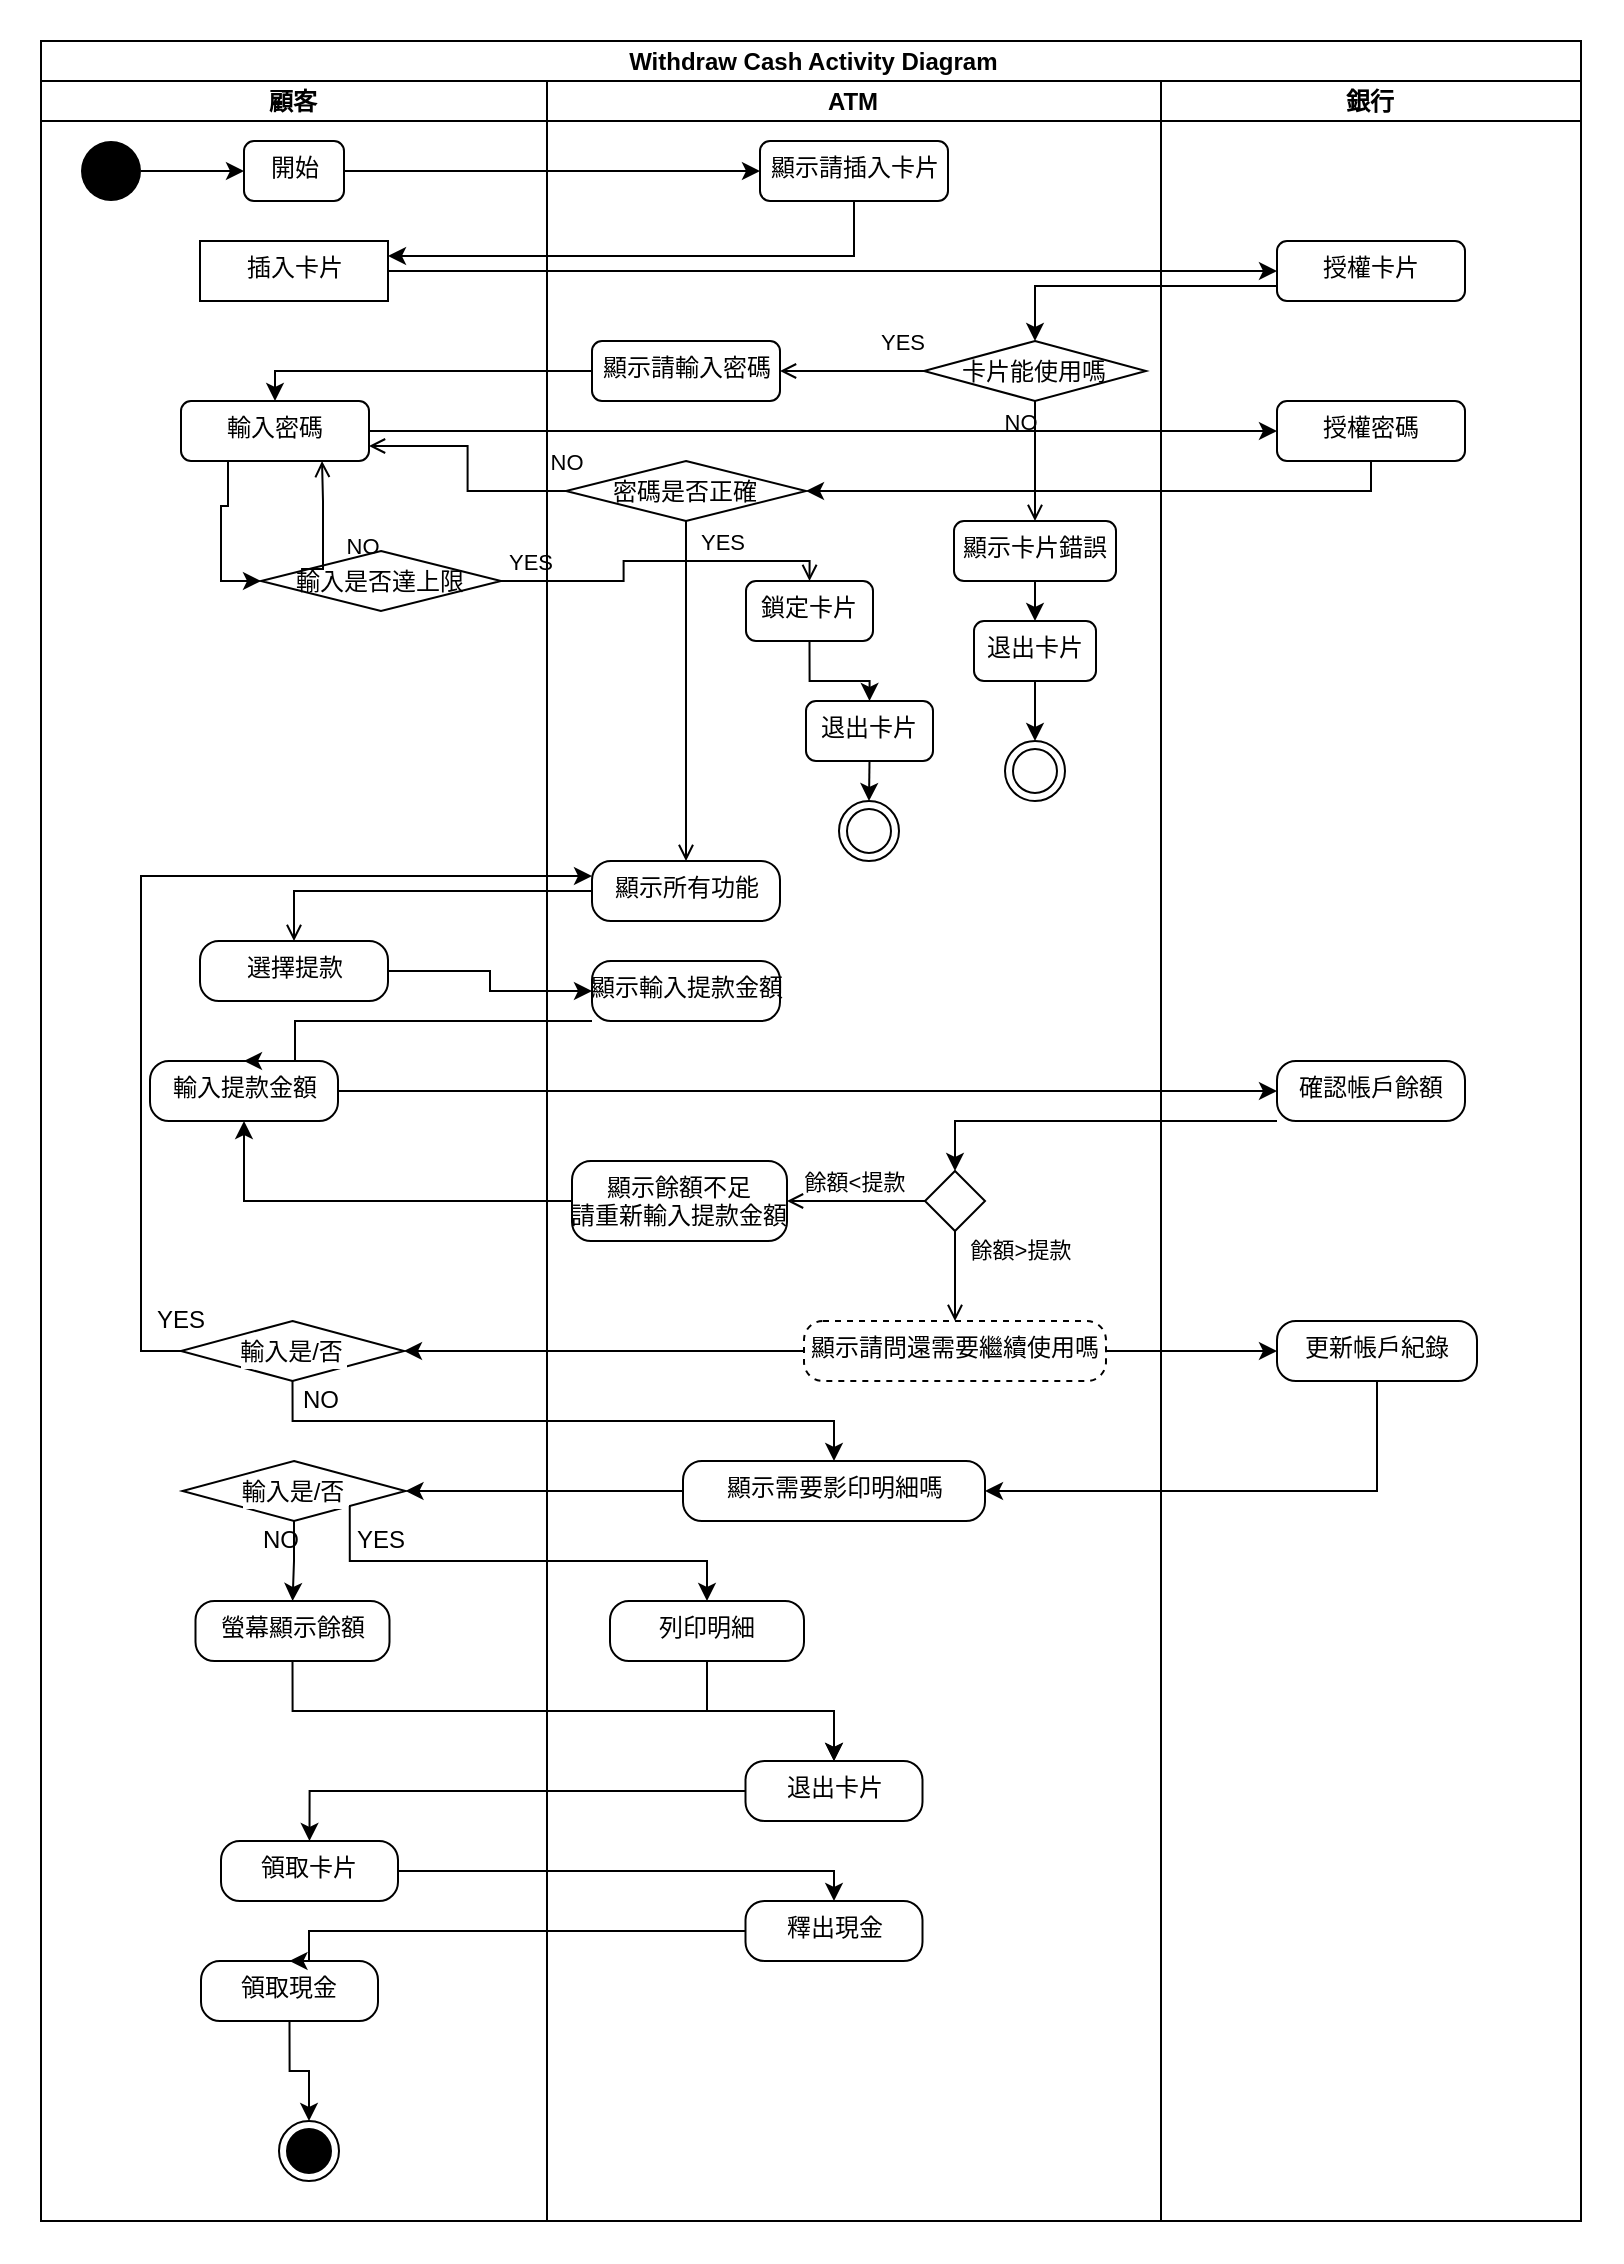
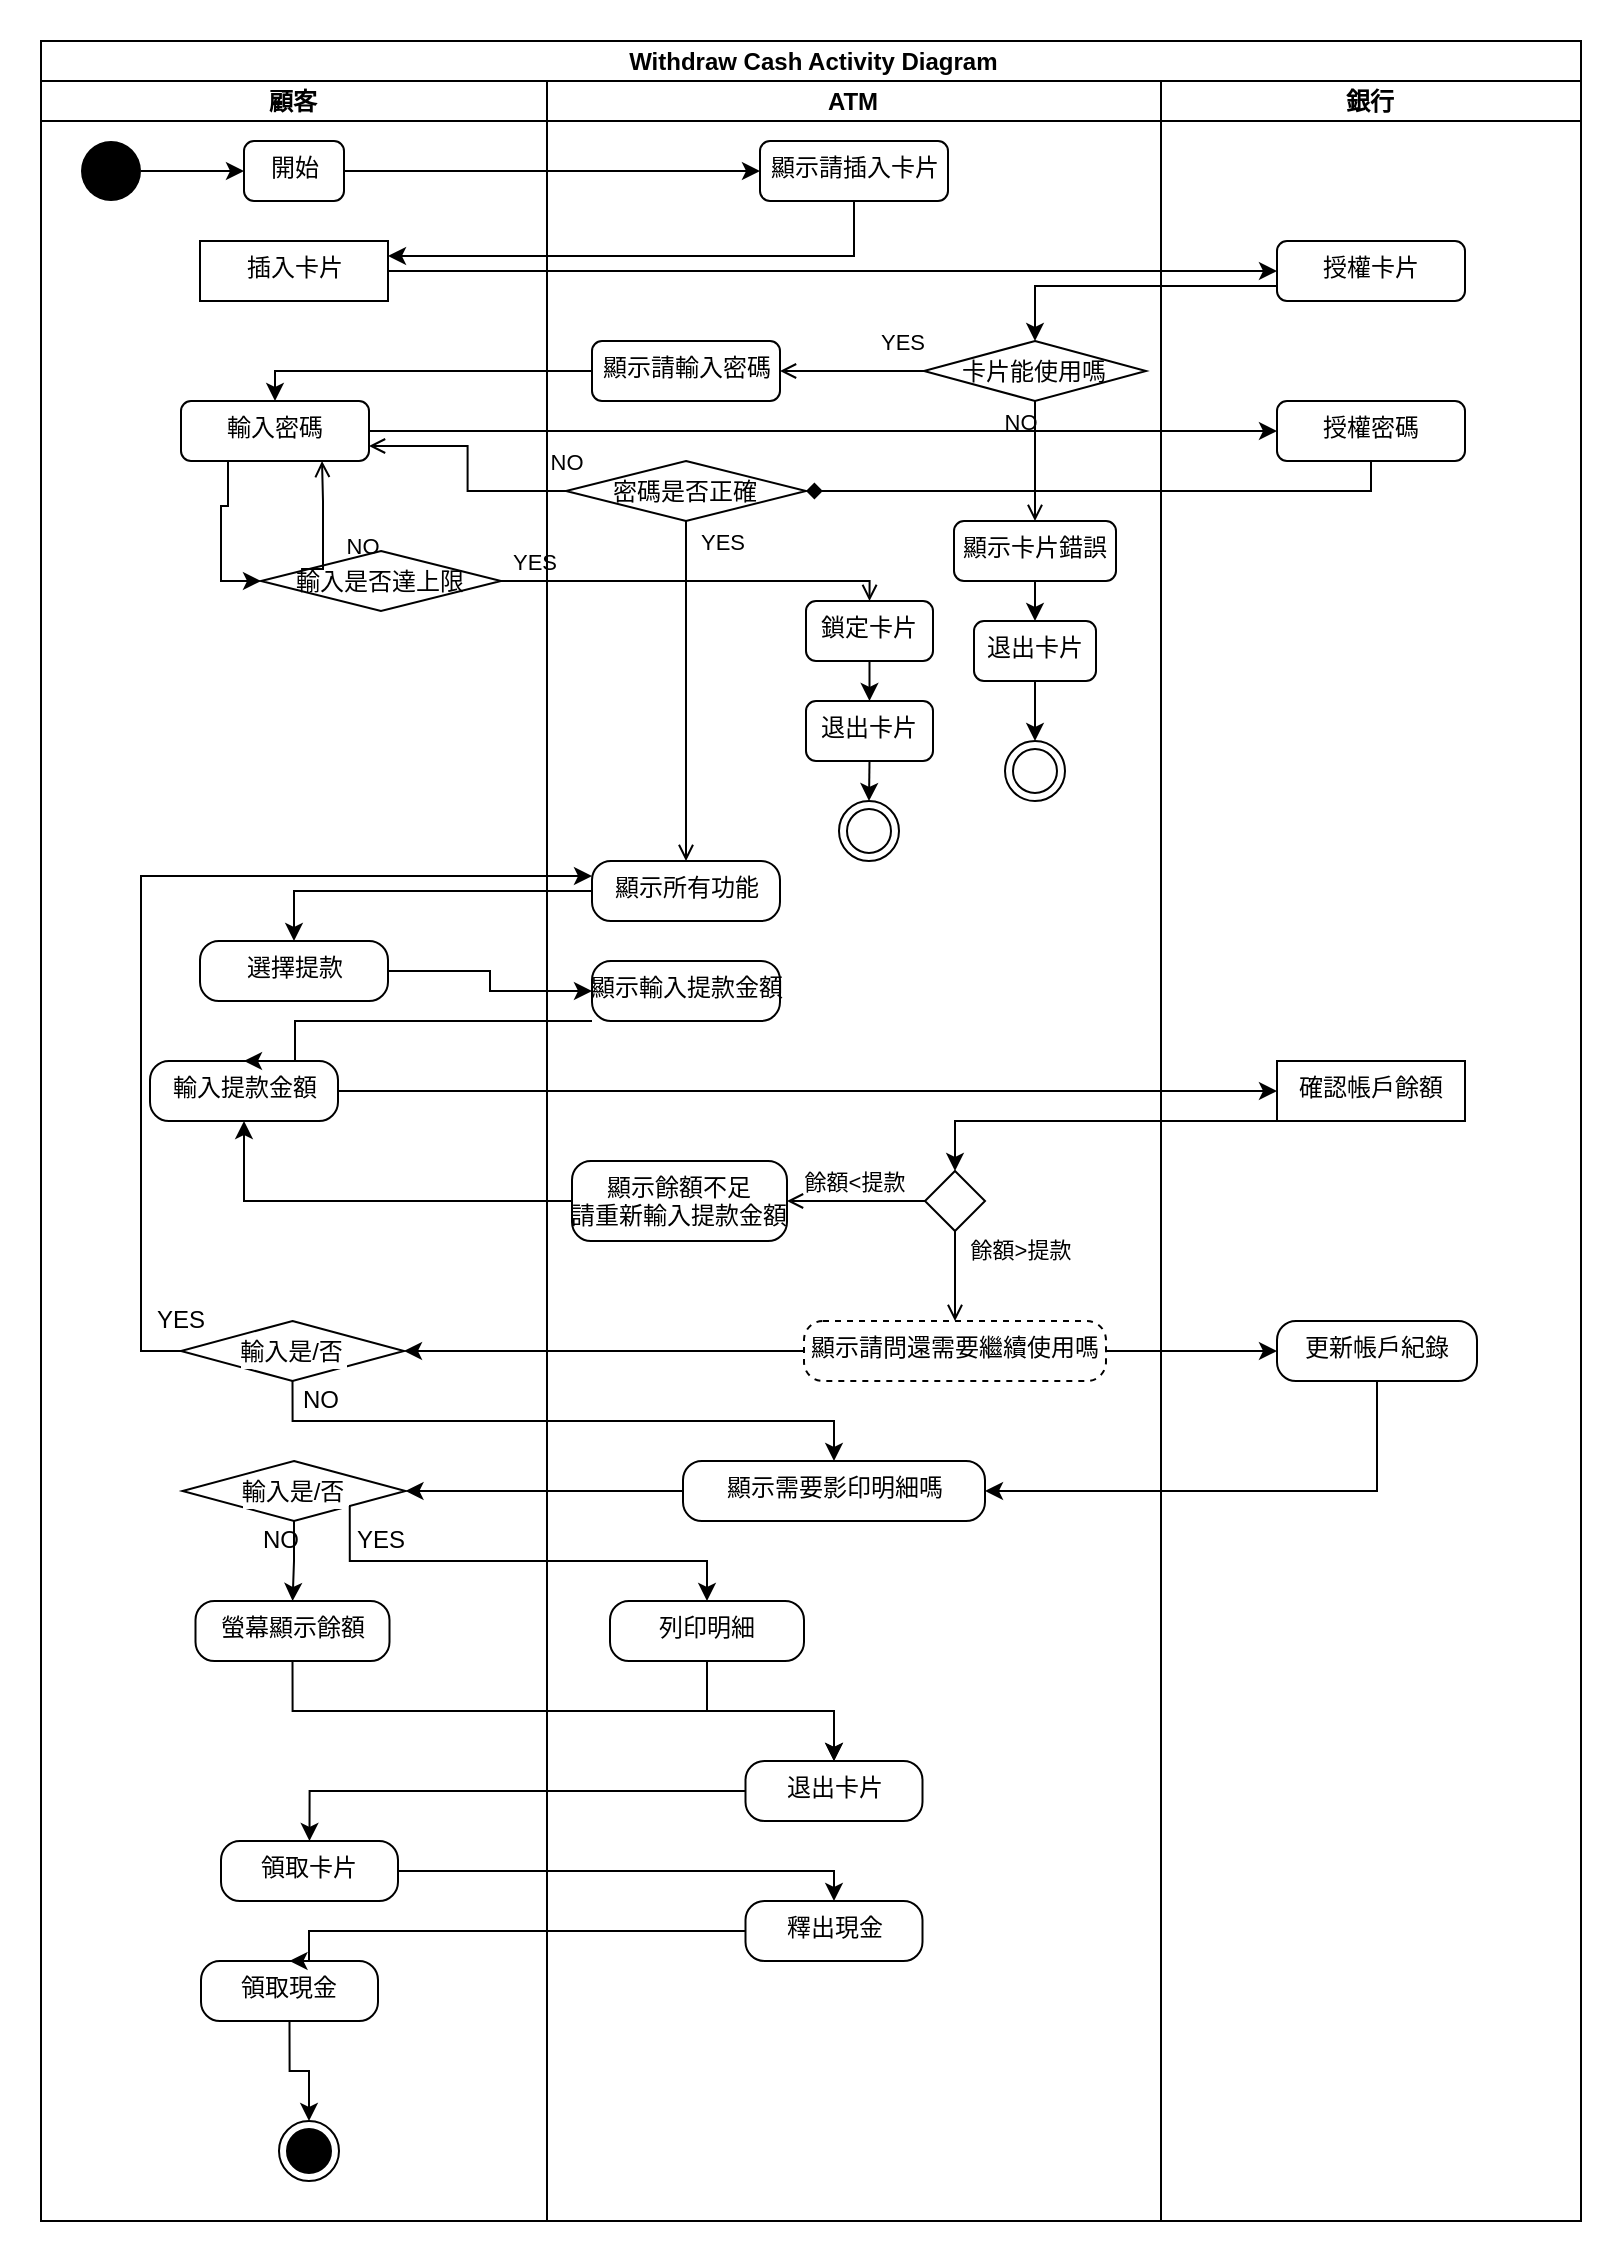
- <mxCell id="65" style="edgeStyle=orthogonalEdgeStyle;rounded=0;orthogonalLoop=1;jettySize=auto;html=1;exitX=0.5;exitY=1;exitDx=0;exitDy=0;entryX=1;entryY=0.5;entryDx=0;entryDy=0;labelBackgroundColor=default;fontColor=default;strokeColor=default;fillColor=default;" edge="1" parent="2" source="55" target="31"><mxGeometry relative="1" as="geometry"><Array as="points"><mxPoint x="665" y="225" /></Array></mxGeometry></mxCell>
+ <mxCell id="65" style="edgeStyle=orthogonalEdgeStyle;rounded=0;orthogonalLoop=1;jettySize=auto;html=1;exitX=0.5;exitY=1;exitDx=0;exitDy=0;entryX=1;entryY=0.5;entryDx=0;entryDy=0;labelBackgroundColor=default;fontColor=default;strokeColor=default;fillColor=default;endArrow=diamond;" edge="1" parent="2" source="55" target="31"><mxGeometry relative="1" as="geometry"><Array as="points"><mxPoint x="665" y="225" /></Array></mxGeometry></mxCell>
- <mxCell id="36" value="鎖定卡片" style="html=1;align=center;verticalAlign=top;rounded=1;absoluteArcSize=1;arcSize=10;dashed=0;fontColor=default;strokeColor=default;fillColor=default;labelBackgroundColor=default;" vertex="1" parent="23"><mxGeometry x="99.5" y="250" width="63.5" height="30" as="geometry" /></mxCell>
+ <mxCell id="36" value="鎖定卡片" style="html=1;align=center;verticalAlign=top;rounded=1;absoluteArcSize=1;arcSize=10;dashed=0;fontColor=default;strokeColor=default;fillColor=default;labelBackgroundColor=default;" vertex="1" parent="23"><mxGeometry x="129.5" y="260" width="63.5" height="30" as="geometry" /></mxCell>
- <mxCell id="67" style="edgeStyle=orthogonalEdgeStyle;rounded=0;orthogonalLoop=1;jettySize=auto;html=1;exitX=0;exitY=0.5;exitDx=0;exitDy=0;entryX=0.5;entryY=0;entryDx=0;entryDy=0;labelBackgroundColor=default;fontColor=default;strokeColor=default;fillColor=default;endArrow=open;" edge="1" parent="2" source="34" target="12"><mxGeometry relative="1" as="geometry" /></mxCell>
+ <mxCell id="67" style="edgeStyle=orthogonalEdgeStyle;rounded=0;orthogonalLoop=1;jettySize=auto;html=1;exitX=0;exitY=0.5;exitDx=0;exitDy=0;entryX=0.5;entryY=0;entryDx=0;entryDy=0;labelBackgroundColor=default;fontColor=default;strokeColor=default;fillColor=default;" edge="1" parent="2" source="34" target="12"><mxGeometry relative="1" as="geometry" /></mxCell>
- <mxCell id="56" value="確認帳戶餘額" style="html=1;align=center;verticalAlign=top;rounded=1;absoluteArcSize=1;arcSize=19;dashed=0;fontColor=default;strokeColor=default;fillColor=default;" vertex="1" parent="53"><mxGeometry x="58" y="490" width="94" height="30" as="geometry" /></mxCell>
+ <mxCell id="56" value="確認帳戶餘額" style="html=1;align=center;verticalAlign=top;absoluteArcSize=1;arcSize=19;dashed=0;fontColor=default;strokeColor=default;fillColor=default;rounded=0;" vertex="1" parent="53"><mxGeometry x="58" y="490" width="94" height="30" as="geometry" /></mxCell>
